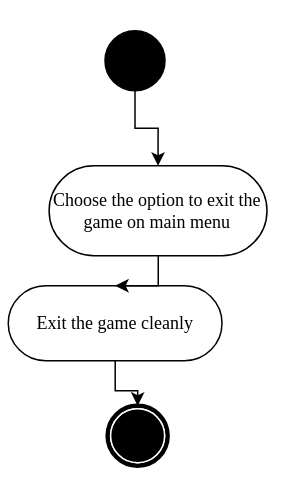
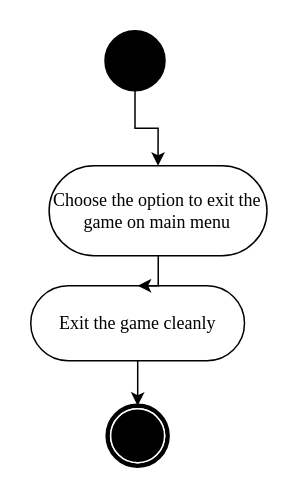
- <mxCell id="3" value="Exit the game cleanly" style="rounded=1;whiteSpace=wrap;html=1;shadow=0;comic=0;labelBackgroundColor=none;strokeWidth=1;fontFamily=Verdana;fontSize=12;align=center;arcSize=50;" parent="1" vertex="1"><mxGeometry x="5" y="190" width="142.5" height="50" as="geometry" /></mxCell>
+ <mxCell id="3" value="Exit the game cleanly" style="rounded=1;whiteSpace=wrap;html=1;shadow=0;comic=0;labelBackgroundColor=none;strokeWidth=1;fontFamily=Verdana;fontSize=12;align=center;arcSize=50;" parent="1" vertex="1"><mxGeometry x="20" y="190" width="142.5" height="50" as="geometry" /></mxCell>
